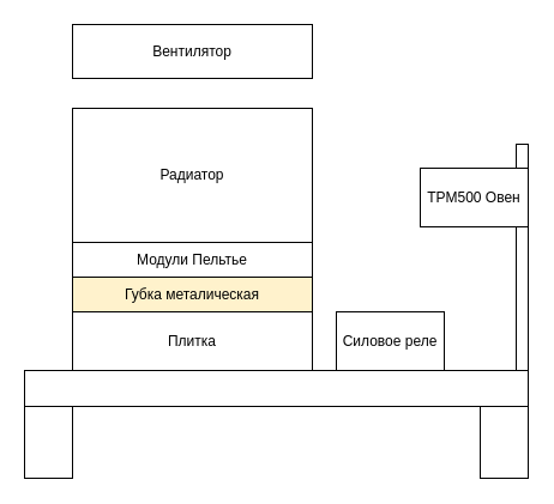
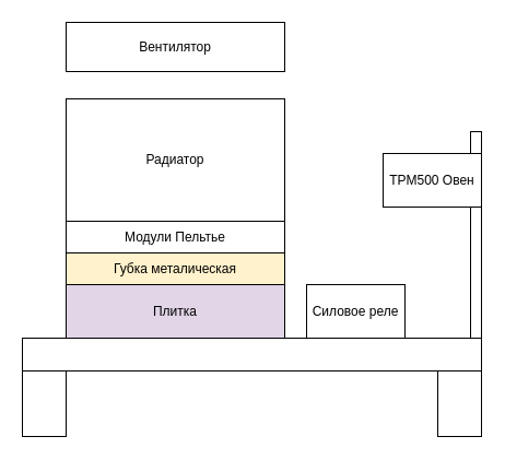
- <mxCell id="5" value="Плитка" style="rounded=0;whiteSpace=wrap;html=1;" vertex="1" parent="1"><mxGeometry x="60" y="260" width="200" height="49" as="geometry" /></mxCell>
+ <mxCell id="5" value="Плитка" style="rounded=0;whiteSpace=wrap;html=1;fillColor=#e1d5e7;" vertex="1" parent="1"><mxGeometry x="60" y="260" width="200" height="49" as="geometry" /></mxCell>
